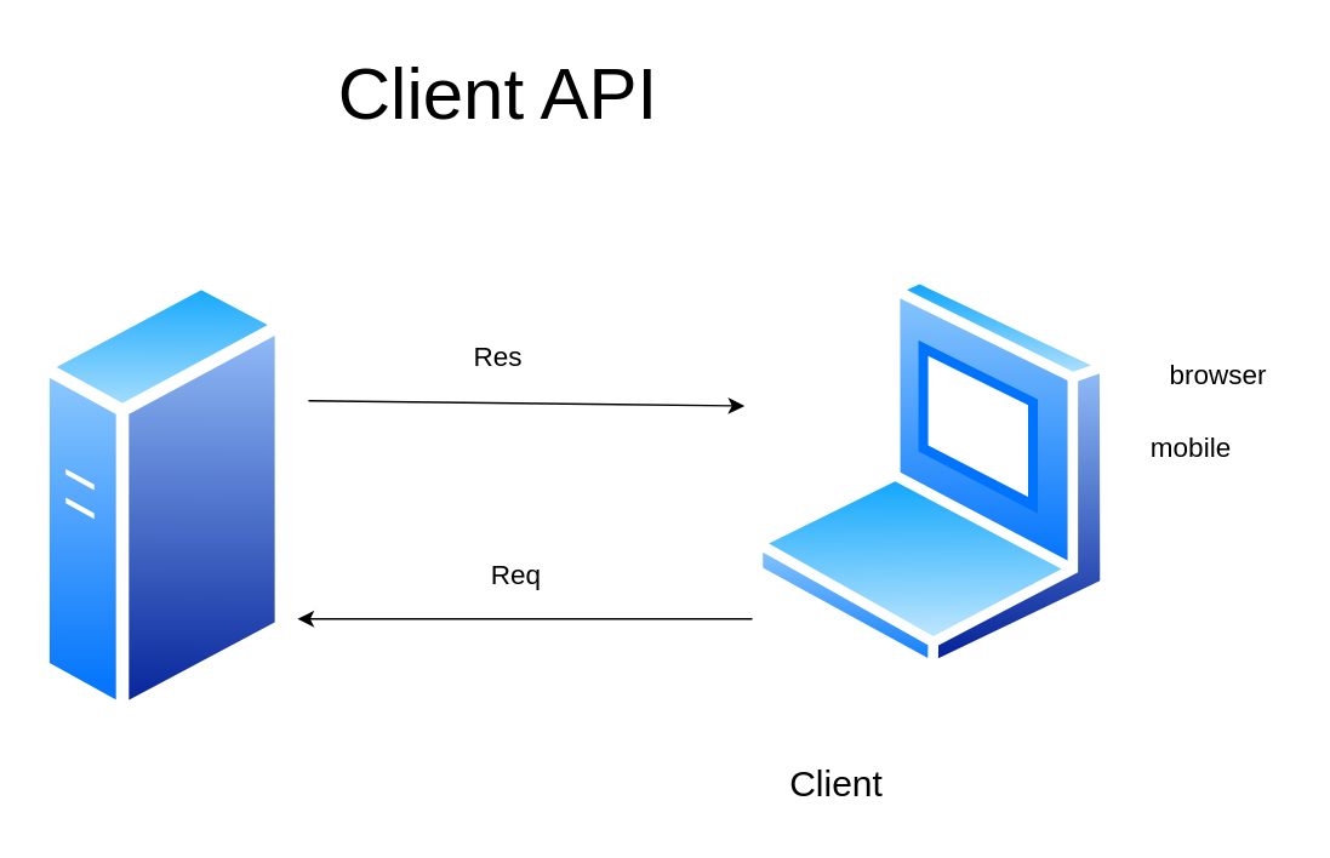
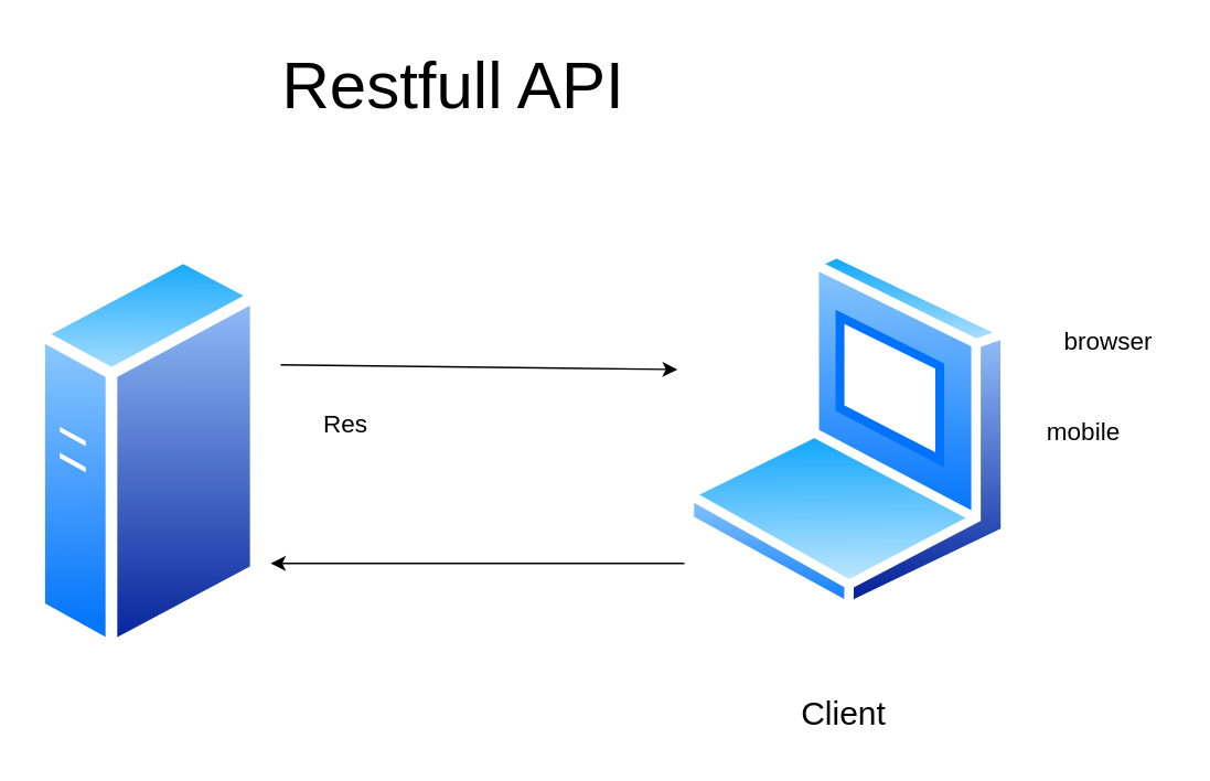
- <mxCell id="2" value="Client API" style="text;html=1;align=center;verticalAlign=middle;resizable=0;points=[];autosize=1;strokeColor=none;fillColor=none;fontSize=40;" vertex="1" parent="1"><mxGeometry x="158" y="20" width="230" height="60" as="geometry" /></mxCell>
+ <mxCell id="2" value="Restfull API" style="text;html=1;align=center;verticalAlign=middle;resizable=0;points=[];autosize=1;strokeColor=none;fillColor=none;fontSize=40;" vertex="1" parent="1"><mxGeometry x="158" y="20" width="230" height="60" as="geometry" /></mxCell>
- <mxCell id="10" value="Res" style="text;html=1;align=center;verticalAlign=middle;resizable=0;points=[];autosize=1;strokeColor=none;fillColor=none;fontSize=15;" vertex="1" parent="1"><mxGeometry x="248" y="180" width="50" height="30" as="geometry" /></mxCell>
+ <mxCell id="10" value="Res" style="text;html=1;align=center;verticalAlign=middle;resizable=0;points=[];autosize=1;strokeColor=none;fillColor=none;fontSize=15;" vertex="1" parent="1"><mxGeometry x="183" y="240" width="50" height="30" as="geometry" /></mxCell>
- <mxCell id="7" value="mobile" style="text;html=1;align=center;verticalAlign=middle;resizable=0;points=[];autosize=1;strokeColor=none;fillColor=none;fontSize=15;" vertex="1" parent="1"><mxGeometry x="619" y="230" width="70" height="30" as="geometry" /></mxCell>
+ <mxCell id="7" value="mobile" style="text;html=1;align=center;verticalAlign=middle;resizable=0;points=[];autosize=1;strokeColor=none;fillColor=none;fontSize=15;" vertex="1" parent="1"><mxGeometry x="619" y="245" width="70" height="30" as="geometry" /></mxCell>
- <mxCell id="11" value="Req" style="text;html=1;align=center;verticalAlign=middle;resizable=0;points=[];autosize=1;strokeColor=none;fillColor=none;fontSize=15;" vertex="1" parent="1"><mxGeometry x="258" y="300" width="50" height="30" as="geometry" /></mxCell>
- <mxCell id="5" value="Client" style="text;html=1;align=center;verticalAlign=middle;resizable=0;points=[];autosize=1;strokeColor=none;fillColor=none;fontSize=20;" vertex="1" parent="1"><mxGeometry x="424" y="410" width="70" height="40" as="geometry" /></mxCell>
+ <mxCell id="5" value="Client" style="text;html=1;align=center;verticalAlign=middle;resizable=0;points=[];autosize=1;strokeColor=none;fillColor=none;fontSize=20;" vertex="1" parent="1"><mxGeometry x="474" y="410" width="70" height="40" as="geometry" /></mxCell>
